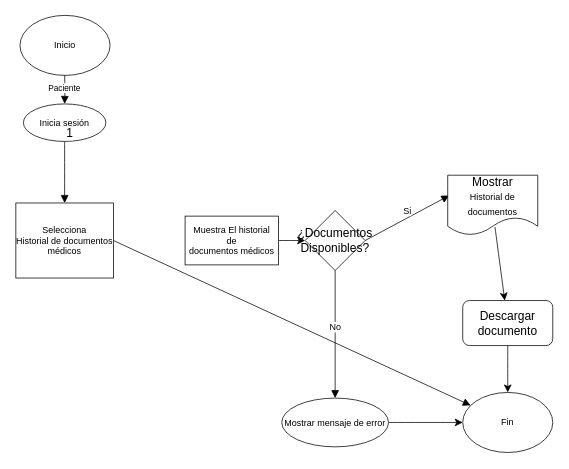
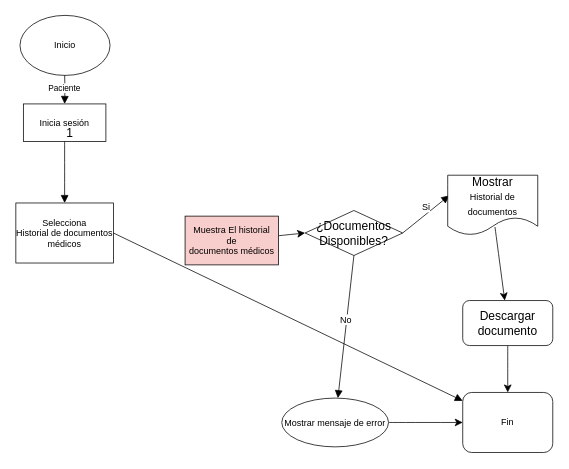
- <mxCell id="2" value="Inicia sesión" style="ellipse;" vertex="1" parent="1"><mxGeometry x="30.5" y="138" width="110" height="50" as="geometry" /></mxCell>
+ <mxCell id="2" value="Inicia sesión" style="" vertex="1" parent="1"><mxGeometry x="30.5" y="138" width="110" height="50" as="geometry" /></mxCell>
- <mxCell id="3" value="Selecciona&#10;Historial de documentos&#10;médicos" style="" vertex="1" parent="1"><mxGeometry x="20.5" y="270" width="130" height="100" as="geometry" /></mxCell>
+ <mxCell id="3" value="Selecciona&#10;Historial de documentos&#10;médicos" style="" vertex="1" parent="1"><mxGeometry x="20.5" y="270" width="130" height="80" as="geometry" /></mxCell>
- <mxCell id="5" value="Muestra El historial&#10;de &#10;documentos médicos" style="" vertex="1" parent="1"><mxGeometry x="246" y="287.5" width="124.5" height="65" as="geometry" /></mxCell>
+ <mxCell id="5" value="Muestra El historial&#10;de &#10;documentos médicos" style="fillColor=#f8cecc;" vertex="1" parent="1"><mxGeometry x="246" y="287.5" width="124.5" height="65" as="geometry" /></mxCell>
- <mxCell id="15" value="¿Documentos&lt;br&gt;Disponibles?" style="rhombus;whiteSpace=wrap;html=1;fontSize=16;" vertex="1" parent="1"><mxGeometry x="406" y="280" width="80" height="80" as="geometry" /></mxCell>
+ <mxCell id="15" value="¿Documentos&lt;br&gt;Disponibles?" style="rhombus;whiteSpace=wrap;html=1;fontSize=16;" vertex="1" parent="1"><mxGeometry x="406" y="280" width="130" height="60" as="geometry" /></mxCell>
- <mxCell id="22" value="Fin" style="ellipse;whiteSpace=wrap;html=1;" vertex="1" parent="1"><mxGeometry x="616" y="522.5" width="120" height="80" as="geometry" /></mxCell>
+ <mxCell id="22" value="Fin" style="whiteSpace=wrap;html=1;rounded=1;" vertex="1" parent="1"><mxGeometry x="616" y="522.5" width="120" height="80" as="geometry" /></mxCell>
